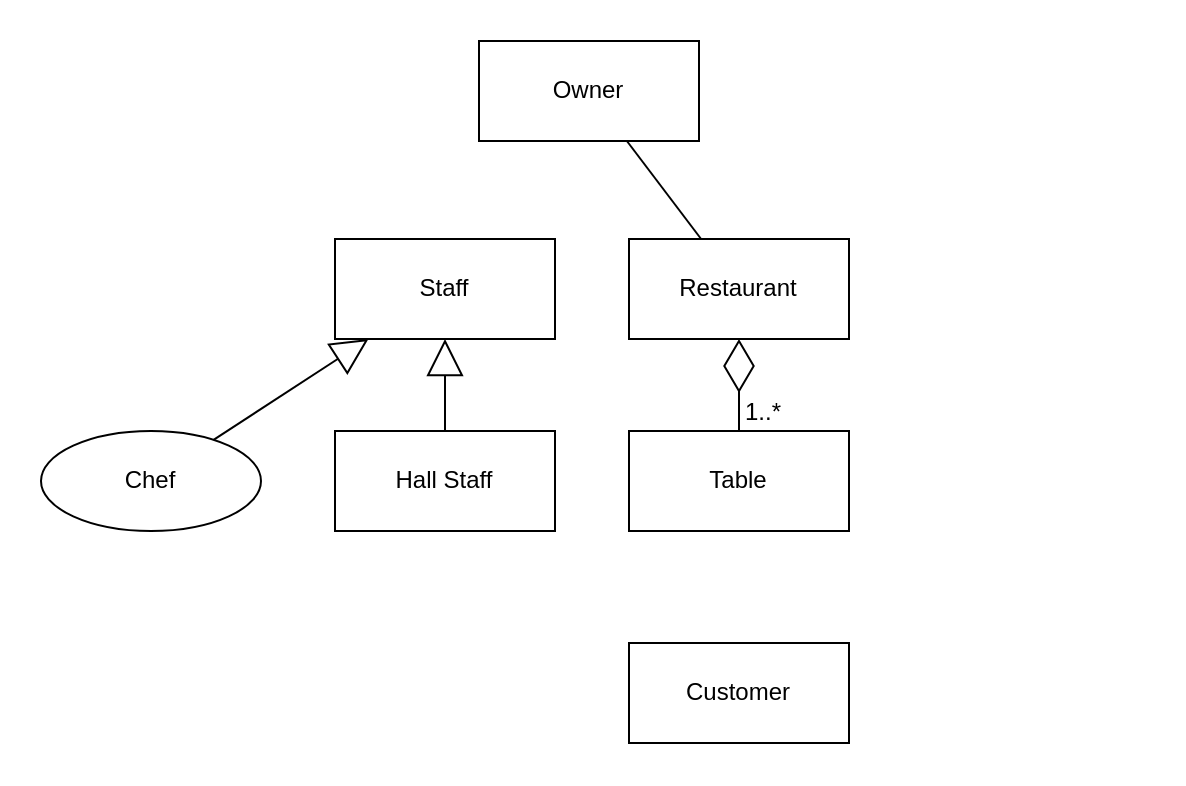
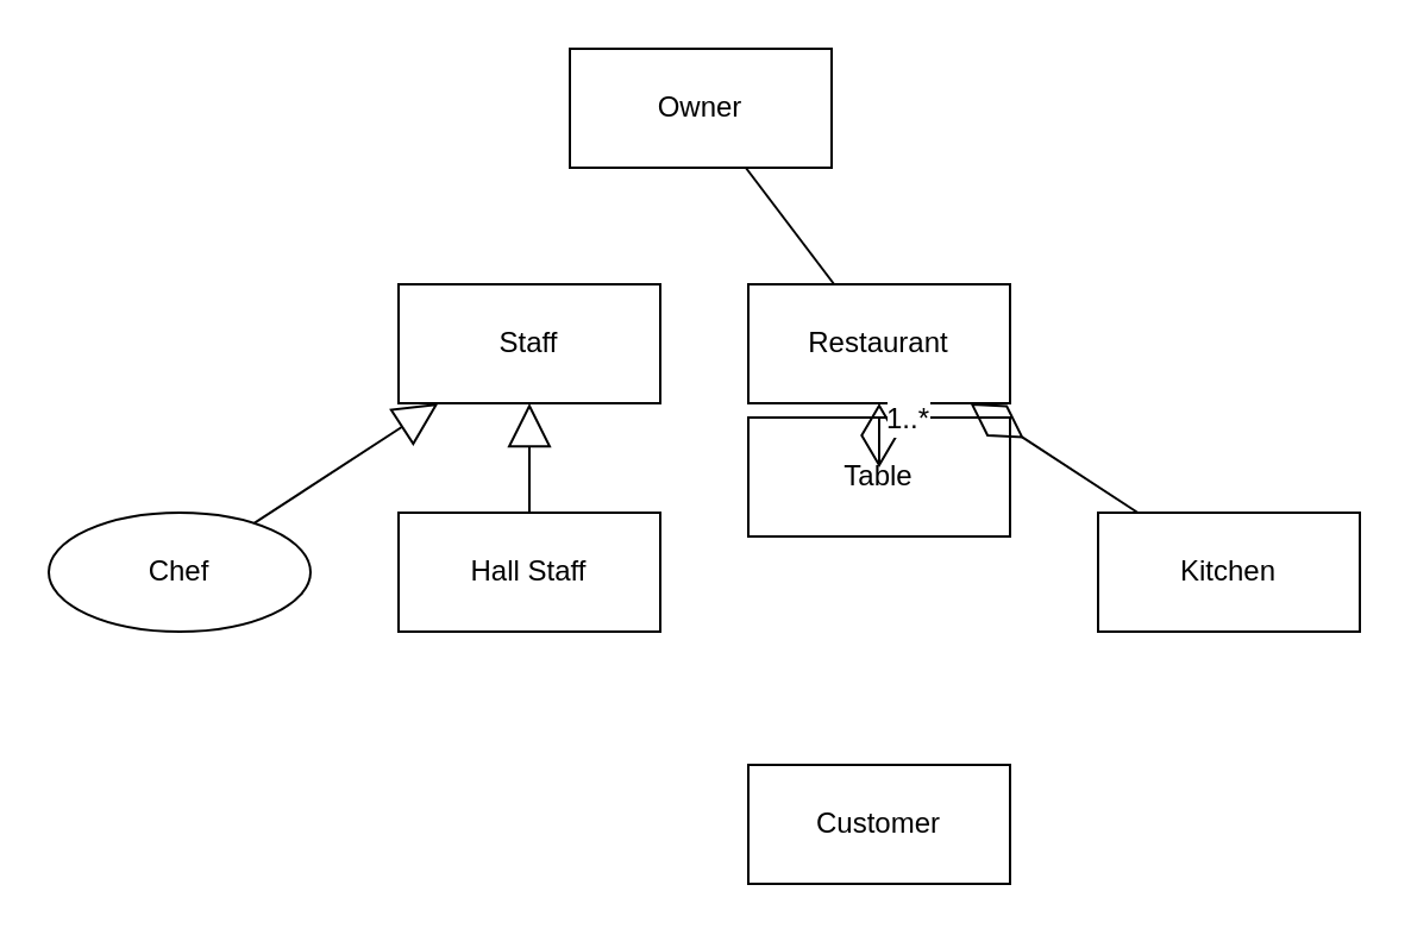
+ <mxCell id="11" value="" style="endArrow=diamondThin;endFill=0;endSize=24;html=1;rounded=0;fontSize=12;curved=1;" edge="1" parent="1" source="7" target="3"><mxGeometry width="160" relative="1" as="geometry"><mxPoint x="426" y="13" as="sourcePoint" /><mxPoint x="586" y="13" as="targetPoint" /></mxGeometry></mxCell>
- <mxCell id="8" value="Table" style="html=1;whiteSpace=wrap;" vertex="1" parent="1"><mxGeometry x="314" y="215" width="110" height="50" as="geometry" /></mxCell>
+ <mxCell id="8" value="Table" style="html=1;whiteSpace=wrap;" vertex="1" parent="1"><mxGeometry x="314" y="175" width="110" height="50" as="geometry" /></mxCell>
+ <mxCell id="7" value="Kitchen" style="html=1;whiteSpace=wrap;" vertex="1" parent="1"><mxGeometry x="461" y="215" width="110" height="50" as="geometry" /></mxCell>
